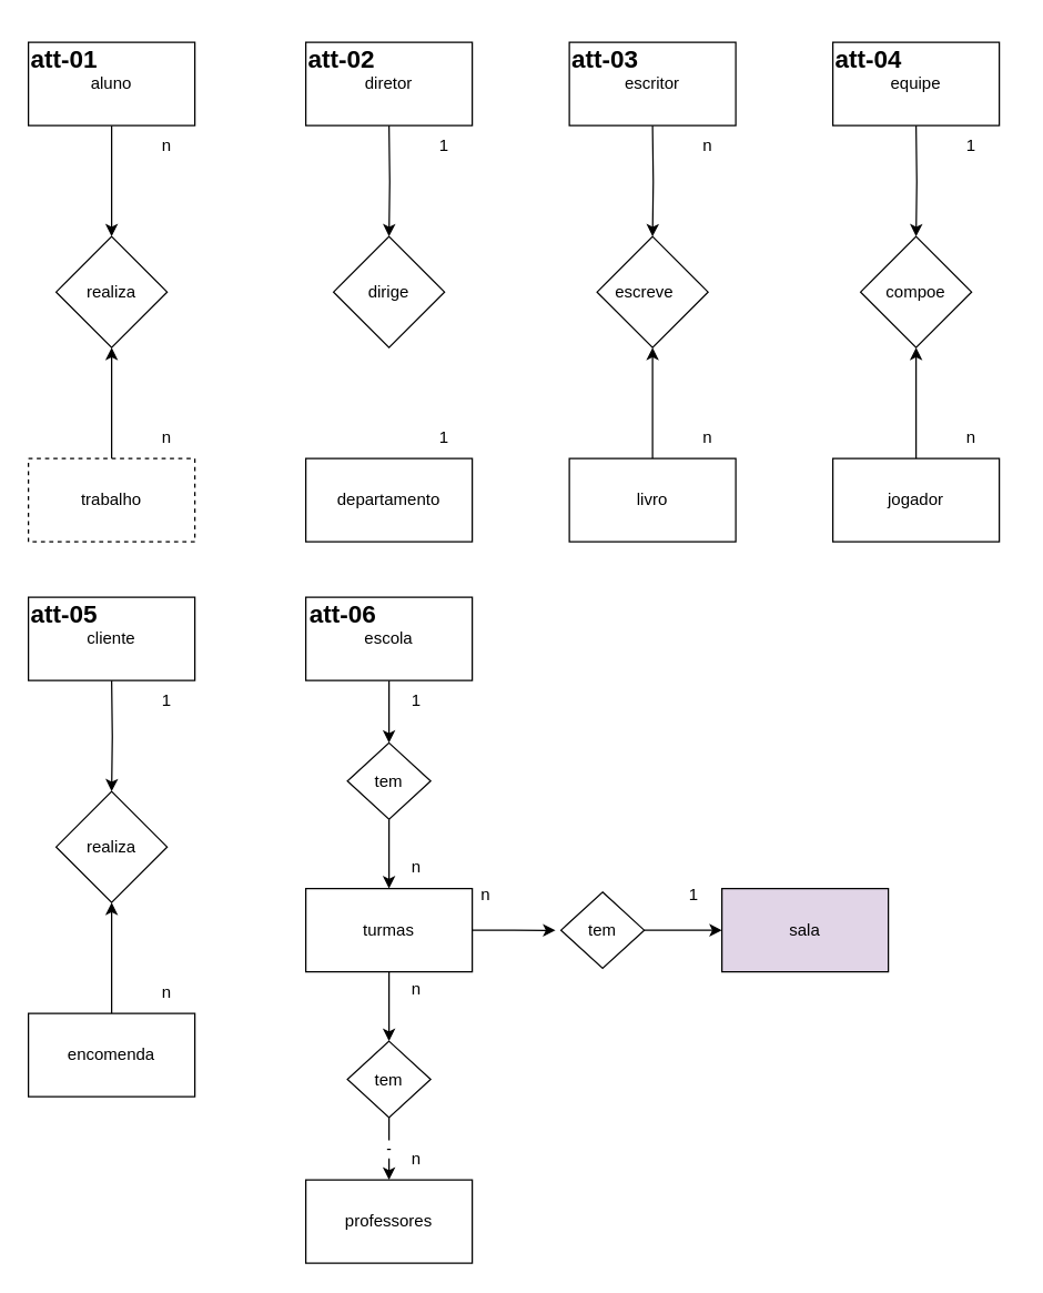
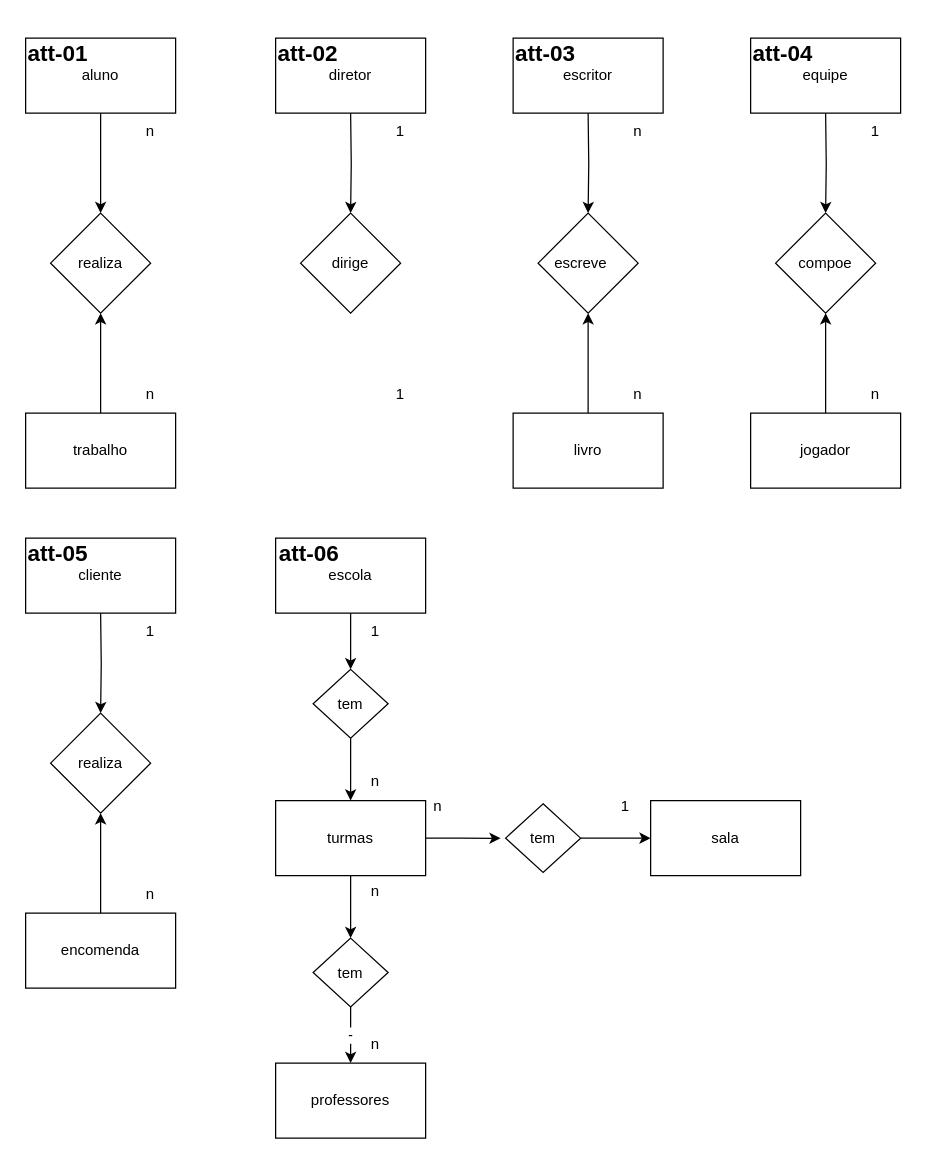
- <mxCell id="6" value="trabalho" style="rounded=0;whiteSpace=wrap;html=1;dashed=1;" vertex="1" parent="1"><mxGeometry x="20" y="330" width="120" height="60" as="geometry" /></mxCell>
+ <mxCell id="6" value="trabalho" style="rounded=0;whiteSpace=wrap;html=1;" vertex="1" parent="1"><mxGeometry x="20" y="330" width="120" height="60" as="geometry" /></mxCell>
- <mxCell id="11" value="departamento" style="rounded=0;whiteSpace=wrap;html=1;" vertex="1" parent="1"><mxGeometry x="220" y="330" width="120" height="60" as="geometry" /></mxCell>
- <mxCell id="48" value="sala" style="rounded=0;whiteSpace=wrap;html=1;fillColor=#e1d5e7;" vertex="1" parent="1"><mxGeometry x="520" y="640" width="120" height="60" as="geometry" /></mxCell>
+ <mxCell id="48" value="sala" style="rounded=0;whiteSpace=wrap;html=1;" vertex="1" parent="1"><mxGeometry x="520" y="640" width="120" height="60" as="geometry" /></mxCell>
